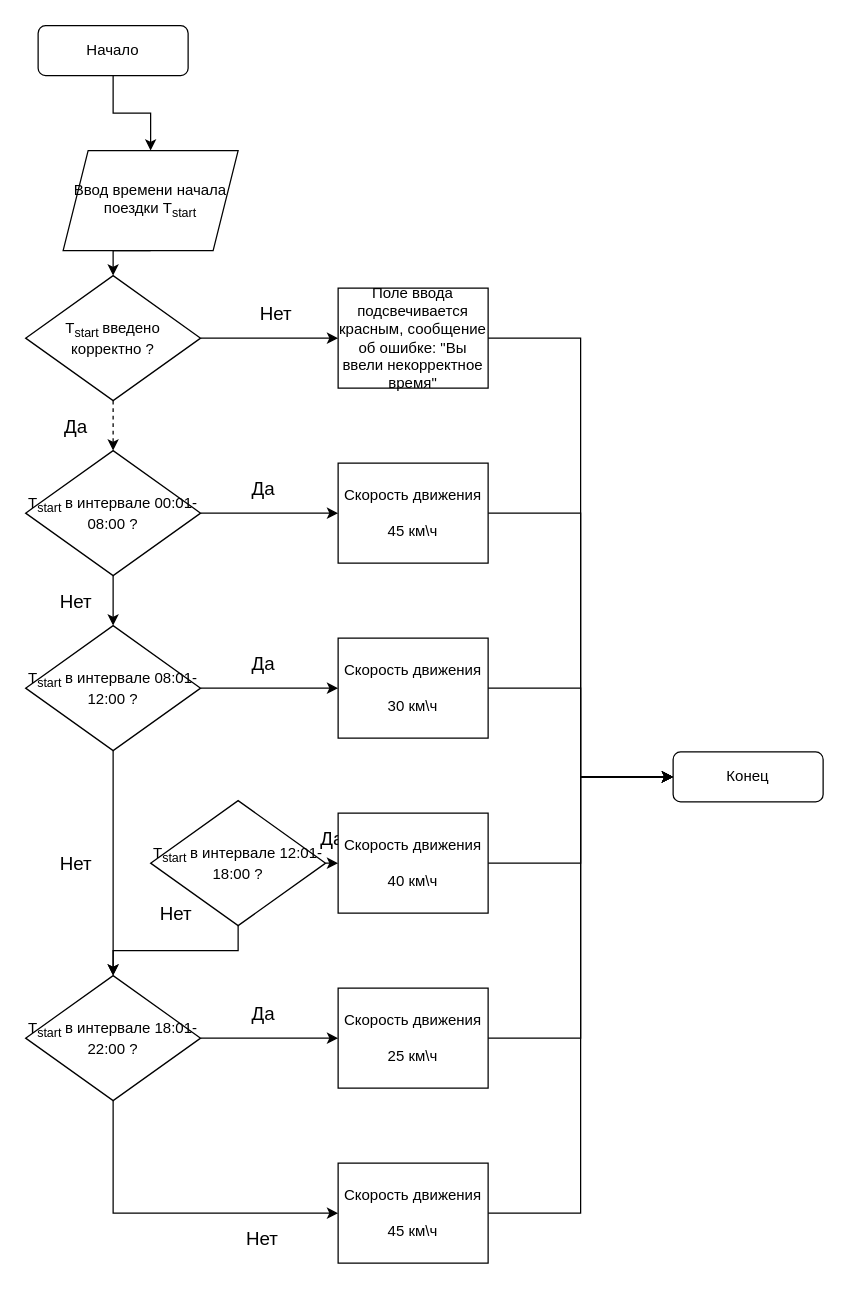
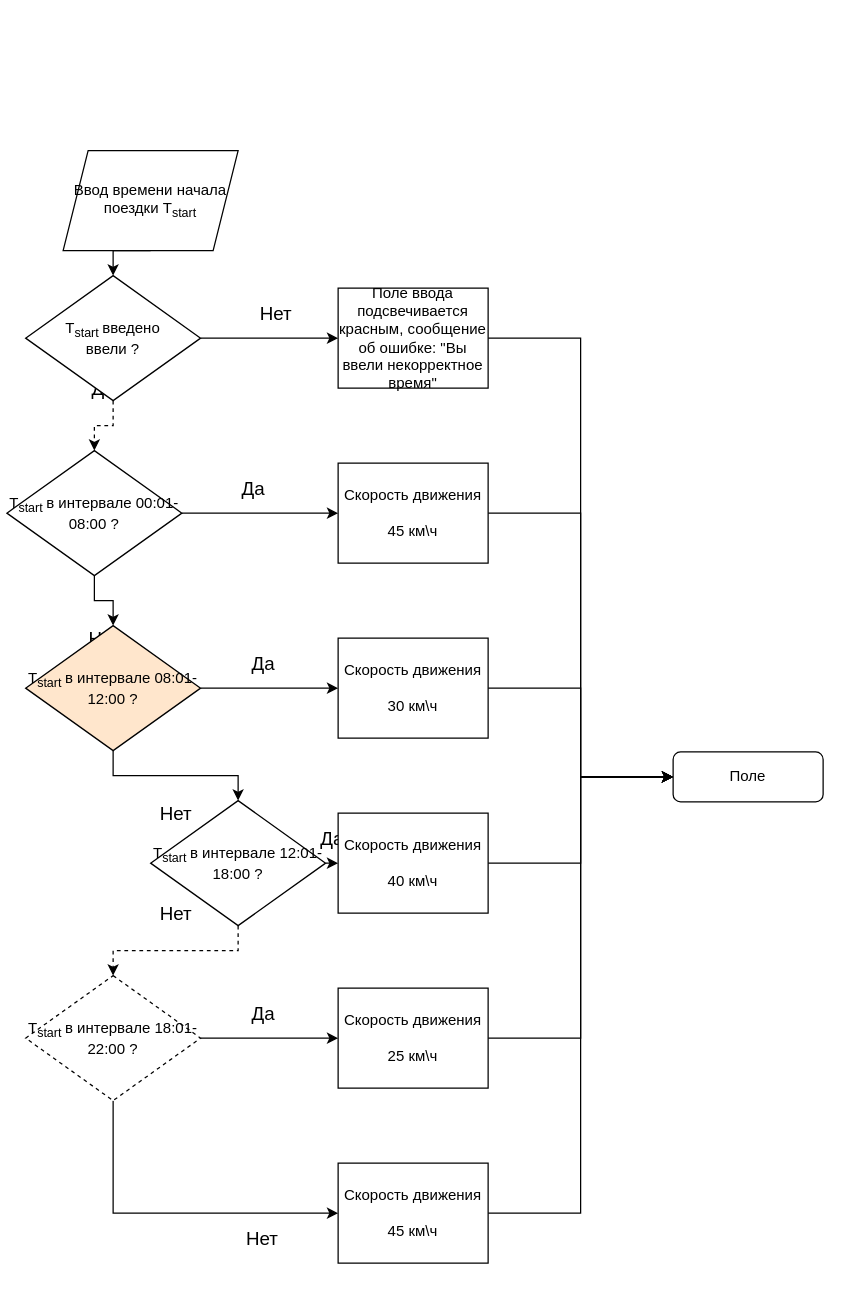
- <mxCell id="3" value="Начало" style="rounded=1;whiteSpace=wrap;html=1;" vertex="1" parent="1"><mxGeometry x="30" y="20" width="120" height="40" as="geometry" /></mxCell>
- <mxCell id="2" style="edgeStyle=orthogonalEdgeStyle;rounded=0;orthogonalLoop=1;jettySize=auto;html=1;exitX=0.5;exitY=1;exitDx=0;exitDy=0;entryX=0.5;entryY=0;entryDx=0;entryDy=0;" edge="1" parent="1" source="3" target="5"><mxGeometry relative="1" as="geometry" /></mxCell>
- <mxCell id="13" value="&lt;div&gt;Т&lt;sub&gt;start &lt;/sub&gt;введено &lt;br&gt;&lt;/div&gt;&lt;div&gt;корректно ?&lt;/div&gt;" style="rhombus;whiteSpace=wrap;html=1;" vertex="1" parent="1"><mxGeometry x="20" y="220" width="140" height="100" as="geometry" /></mxCell>
+ <mxCell id="13" value="&lt;div&gt;Т&lt;sub&gt;start &lt;/sub&gt;введено &lt;br&gt;&lt;/div&gt;&lt;div&gt;ввели ?&lt;/div&gt;" style="rhombus;whiteSpace=wrap;html=1;" vertex="1" parent="1"><mxGeometry x="20" y="220" width="140" height="100" as="geometry" /></mxCell>
- <mxCell id="10" value="Т&lt;sub&gt;start &lt;/sub&gt;в интервале &lt;span&gt;00:01-08:00&lt;/span&gt; ?" style="rhombus;whiteSpace=wrap;html=1;" vertex="1" parent="1"><mxGeometry x="20" y="360" width="140" height="100" as="geometry" /></mxCell>
+ <mxCell id="10" value="Т&lt;sub&gt;start &lt;/sub&gt;в интервале &lt;span&gt;00:01-08:00&lt;/span&gt; ?" style="rhombus;whiteSpace=wrap;html=1;" vertex="1" parent="1"><mxGeometry x="5" y="360" width="140" height="100" as="geometry" /></mxCell>
- <mxCell id="16" value="Т&lt;sub&gt;start &lt;/sub&gt;в интервале &lt;span&gt;08:01-12:00&lt;/span&gt; ?" style="rhombus;whiteSpace=wrap;html=1;" vertex="1" parent="1"><mxGeometry x="20" y="500" width="140" height="100" as="geometry" /></mxCell>
+ <mxCell id="16" value="Т&lt;sub&gt;start &lt;/sub&gt;в интервале &lt;span&gt;08:01-12:00&lt;/span&gt; ?" style="rhombus;whiteSpace=wrap;html=1;fillColor=#ffe6cc;" vertex="1" parent="1"><mxGeometry x="20" y="500" width="140" height="100" as="geometry" /></mxCell>
- <mxCell id="33" value="Конец" style="rounded=1;whiteSpace=wrap;html=1;" vertex="1" parent="1"><mxGeometry x="538" y="601" width="120" height="40" as="geometry" /></mxCell>
+ <mxCell id="33" value="Поле" style="rounded=1;whiteSpace=wrap;html=1;" vertex="1" parent="1"><mxGeometry x="538" y="601" width="120" height="40" as="geometry" /></mxCell>
- <mxCell id="14" value="Нет" style="edgeStyle=orthogonalEdgeStyle;rounded=0;orthogonalLoop=1;jettySize=auto;html=1;exitX=0.5;exitY=1;exitDx=0;exitDy=0;fontSize=15;" edge="1" parent="1" source="16" target="22"><mxGeometry y="-30" relative="1" as="geometry"><mxPoint as="offset" /></mxGeometry></mxCell>
+ <mxCell id="14" value="Нет" style="edgeStyle=orthogonalEdgeStyle;rounded=0;orthogonalLoop=1;jettySize=auto;html=1;exitX=0.5;exitY=1;exitDx=0;exitDy=0;entryX=0.5;entryY=0;entryDx=0;entryDy=0;fontSize=15;" edge="1" parent="1" source="16" target="19"><mxGeometry y="-30" relative="1" as="geometry"><mxPoint as="offset" /></mxGeometry></mxCell>
- <mxCell id="17" value="Нет" style="edgeStyle=orthogonalEdgeStyle;rounded=0;orthogonalLoop=1;jettySize=auto;html=1;exitX=0.5;exitY=1;exitDx=0;exitDy=0;entryX=0.5;entryY=0;entryDx=0;entryDy=0;fontSize=15;" edge="1" parent="1" source="19" target="22"><mxGeometry y="-30" relative="1" as="geometry"><mxPoint as="offset" /></mxGeometry></mxCell>
+ <mxCell id="17" value="Нет" style="edgeStyle=orthogonalEdgeStyle;rounded=0;orthogonalLoop=1;jettySize=auto;html=1;exitX=0.5;exitY=1;exitDx=0;exitDy=0;entryX=0.5;entryY=0;entryDx=0;entryDy=0;fontSize=15;dashed=1;" edge="1" parent="1" source="19" target="22"><mxGeometry y="-30" relative="1" as="geometry"><mxPoint as="offset" /></mxGeometry></mxCell>
- <mxCell id="22" value="Т&lt;sub&gt;start &lt;/sub&gt;в интервале &lt;span&gt;18:01-22:00&lt;/span&gt; ?" style="rhombus;whiteSpace=wrap;html=1;" vertex="1" parent="1"><mxGeometry x="20" y="780" width="140" height="100" as="geometry" /></mxCell>
+ <mxCell id="22" value="Т&lt;sub&gt;start &lt;/sub&gt;в интервале &lt;span&gt;18:01-22:00&lt;/span&gt; ?" style="rhombus;whiteSpace=wrap;html=1;dashed=1;" vertex="1" parent="1"><mxGeometry x="20" y="780" width="140" height="100" as="geometry" /></mxCell>
